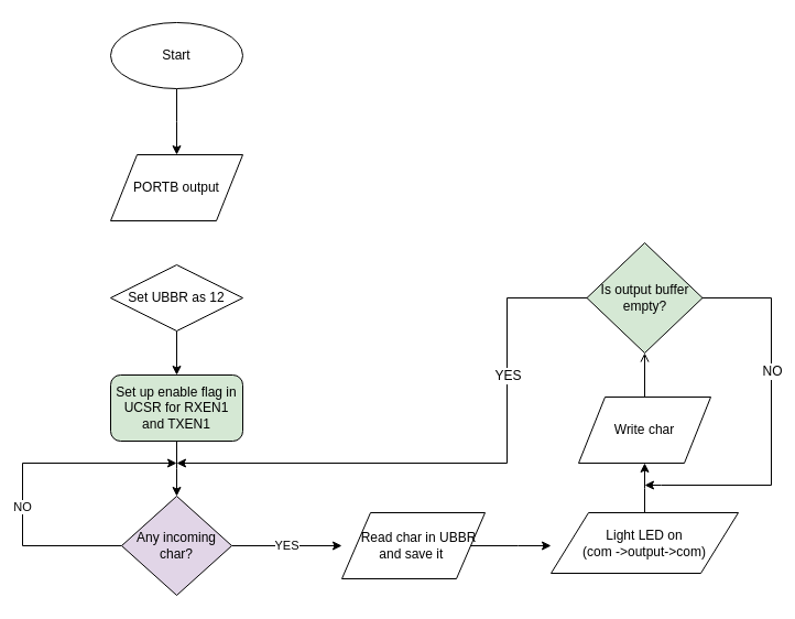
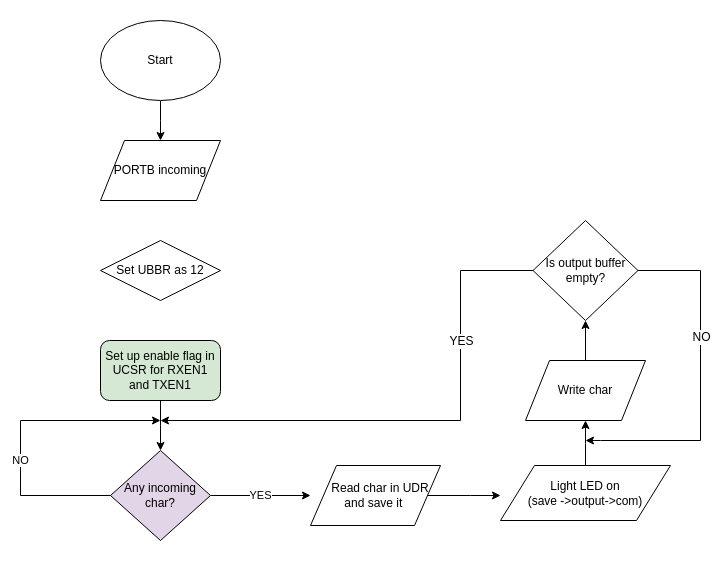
- <mxCell id="3" value="Start" style="ellipse;whiteSpace=wrap;html=1;" vertex="1" parent="1"><mxGeometry x="100" y="20" width="120" height="60" as="geometry" /></mxCell>
+ <mxCell id="3" value="Start" style="ellipse;whiteSpace=wrap;html=1;" vertex="1" parent="1"><mxGeometry x="100" y="20" width="120" height="80" as="geometry" /></mxCell>
- <mxCell id="4" value="PORTB output" style="shape=parallelogram;perimeter=parallelogramPerimeter;whiteSpace=wrap;html=1;" vertex="1" parent="1"><mxGeometry x="100" y="140" width="120" height="60" as="geometry" /></mxCell>
+ <mxCell id="4" value="PORTB incoming" style="shape=parallelogram;perimeter=parallelogramPerimeter;whiteSpace=wrap;html=1;" vertex="1" parent="1"><mxGeometry x="100" y="140" width="120" height="60" as="geometry" /></mxCell>
- <mxCell id="22" value="Is output buffer empty?" style="rhombus;whiteSpace=wrap;html=1;fillColor=#d5e8d4;" vertex="1" parent="1"><mxGeometry x="532.5" y="220" width="105" height="100" as="geometry" /></mxCell>
+ <mxCell id="22" value="Is output buffer empty?" style="rhombus;whiteSpace=wrap;html=1;" vertex="1" parent="1"><mxGeometry x="532.5" y="220" width="105" height="100" as="geometry" /></mxCell>
- <mxCell id="5" style="edgeStyle=orthogonalEdgeStyle;rounded=0;orthogonalLoop=1;jettySize=auto;html=1;exitX=0.5;exitY=1;exitDx=0;exitDy=0;" edge="1" parent="1" source="6" target="8"><mxGeometry relative="1" as="geometry"><mxPoint x="160" y="340" as="targetPoint" /></mxGeometry></mxCell>
- <mxCell id="16" style="edgeStyle=orthogonalEdgeStyle;rounded=0;orthogonalLoop=1;jettySize=auto;html=1;exitX=0.5;exitY=0;exitDx=0;exitDy=0;endArrow=open;" edge="1" parent="1" source="17" target="22"><mxGeometry relative="1" as="geometry"><mxPoint x="585" y="320" as="targetPoint" /></mxGeometry></mxCell>
+ <mxCell id="16" style="edgeStyle=orthogonalEdgeStyle;rounded=0;orthogonalLoop=1;jettySize=auto;html=1;exitX=0.5;exitY=0;exitDx=0;exitDy=0;" edge="1" parent="1" source="17" target="22"><mxGeometry relative="1" as="geometry"><mxPoint x="585" y="320" as="targetPoint" /></mxGeometry></mxCell>
- <mxCell id="15" value="Light LED on&lt;br&gt;(com -&amp;gt;output-&amp;gt;com)" style="shape=parallelogram;perimeter=parallelogramPerimeter;whiteSpace=wrap;html=1;" vertex="1" parent="1"><mxGeometry x="500" y="465" width="170" height="55" as="geometry" /></mxCell>
+ <mxCell id="15" value="Light LED on&lt;br&gt;(save -&amp;gt;output-&amp;gt;com)" style="shape=parallelogram;perimeter=parallelogramPerimeter;whiteSpace=wrap;html=1;" vertex="1" parent="1"><mxGeometry x="500" y="465" width="170" height="55" as="geometry" /></mxCell>
- <mxCell id="13" value="&amp;nbsp; &amp;nbsp;Read char in UBBR &lt;br&gt;and save it&amp;nbsp;" style="shape=parallelogram;perimeter=parallelogramPerimeter;whiteSpace=wrap;html=1;" vertex="1" parent="1"><mxGeometry x="310" y="465" width="130" height="60" as="geometry" /></mxCell>
+ <mxCell id="13" value="&amp;nbsp; &amp;nbsp;Read char in UDR &lt;br&gt;and save it&amp;nbsp;" style="shape=parallelogram;perimeter=parallelogramPerimeter;whiteSpace=wrap;html=1;" vertex="1" parent="1"><mxGeometry x="310" y="465" width="130" height="60" as="geometry" /></mxCell>
